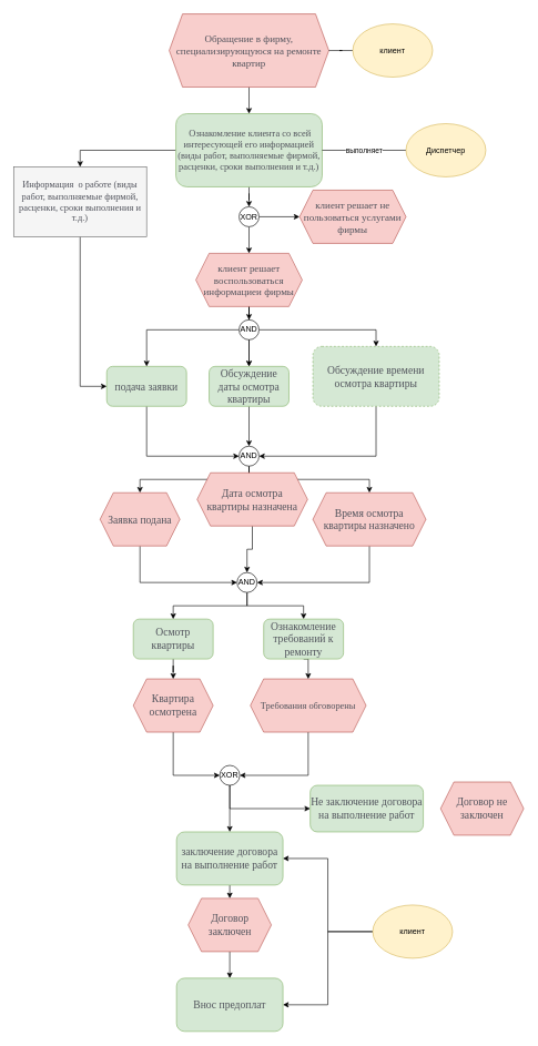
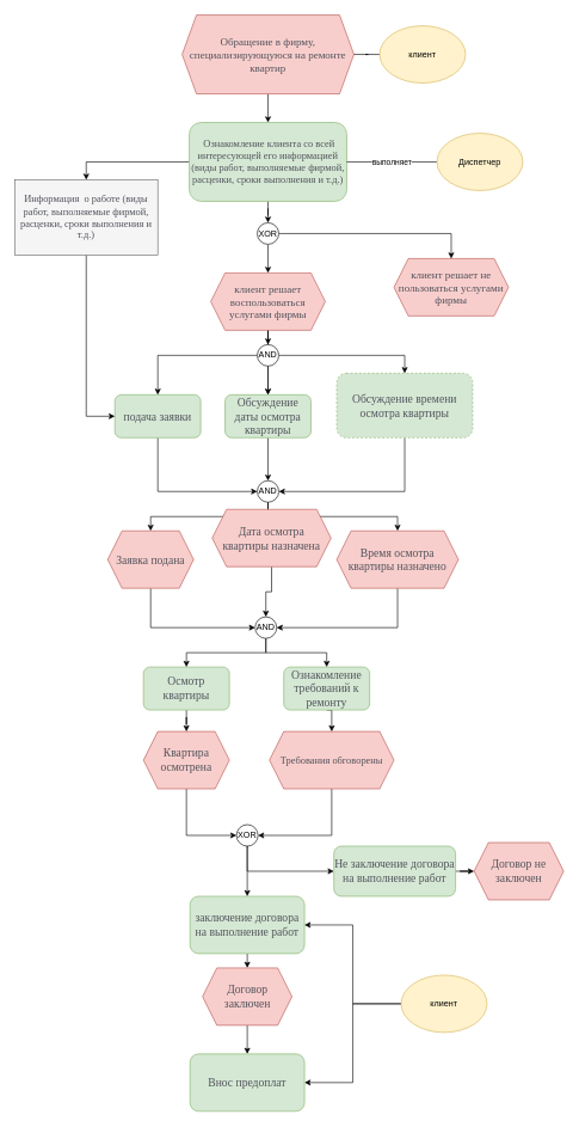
- <mxCell id="17" value="&lt;div style=&quot;caret-color: rgb(0, 0, 0); color: rgb(0, 0, 0); font-style: normal; font-variant-caps: normal; font-weight: 400; letter-spacing: normal; text-indent: 0px; text-transform: none; white-space: normal; word-spacing: 0px; -webkit-text-stroke-width: 0px; text-decoration: none;&quot; title=&quot;Page 2&quot; class=&quot;page&quot;&gt;&lt;div style=&quot;&quot; class=&quot;section&quot;&gt;&lt;div class=&quot;layoutArea&quot;&gt;&lt;div class=&quot;column&quot;&gt;&lt;p&gt;&lt;span style=&quot;font-family: ArialMT; color: rgb(80, 82, 91);&quot;&gt;&lt;font style=&quot;font-size: 15px;&quot;&gt;клиент решает не пользоваться услугами фирмы&lt;/font&gt;&lt;/span&gt;&lt;/p&gt;&lt;/div&gt;&lt;/div&gt;&lt;/div&gt;&lt;/div&gt;" style="shape=hexagon;perimeter=hexagonPerimeter2;whiteSpace=wrap;html=1;fixedSize=1;align=center;fillColor=#f8cecc;strokeColor=#b85450;labelBackgroundColor=none;" vertex="1" parent="1"><mxGeometry x="450" y="285" width="160" height="80" as="geometry" /></mxCell>
+ <mxCell id="17" value="&lt;div style=&quot;caret-color: rgb(0, 0, 0); color: rgb(0, 0, 0); font-style: normal; font-variant-caps: normal; font-weight: 400; letter-spacing: normal; text-indent: 0px; text-transform: none; white-space: normal; word-spacing: 0px; -webkit-text-stroke-width: 0px; text-decoration: none;&quot; title=&quot;Page 2&quot; class=&quot;page&quot;&gt;&lt;div style=&quot;&quot; class=&quot;section&quot;&gt;&lt;div class=&quot;layoutArea&quot;&gt;&lt;div class=&quot;column&quot;&gt;&lt;p&gt;&lt;span style=&quot;font-family: ArialMT; color: rgb(80, 82, 91);&quot;&gt;&lt;font style=&quot;font-size: 15px;&quot;&gt;клиент решает не пользоваться услугами фирмы&lt;/font&gt;&lt;/span&gt;&lt;/p&gt;&lt;/div&gt;&lt;/div&gt;&lt;/div&gt;&lt;/div&gt;" style="shape=hexagon;perimeter=hexagonPerimeter2;whiteSpace=wrap;html=1;fixedSize=1;align=center;fillColor=#f8cecc;strokeColor=#b85450;labelBackgroundColor=none;" vertex="1" parent="1"><mxGeometry x="550" y="360" width="160" height="80" as="geometry" /></mxCell>
- <mxCell id="16" value="&lt;div style=&quot;caret-color: rgb(0, 0, 0); color: rgb(0, 0, 0); font-style: normal; font-variant-caps: normal; font-weight: 400; letter-spacing: normal; text-indent: 0px; text-transform: none; white-space: normal; word-spacing: 0px; -webkit-text-stroke-width: 0px; text-decoration: none;&quot; title=&quot;Page 2&quot; class=&quot;page&quot;&gt;&lt;div style=&quot;&quot; class=&quot;section&quot;&gt;&lt;div class=&quot;layoutArea&quot;&gt;&lt;div class=&quot;column&quot;&gt;&lt;p&gt;&lt;span style=&quot;font-family: ArialMT; color: rgb(80, 82, 91);&quot;&gt;&lt;font style=&quot;font-size: 15px;&quot;&gt;клиент решает воспользоваться информациеи фирмы&lt;/font&gt;&lt;/span&gt;&lt;/p&gt;&lt;/div&gt;&lt;/div&gt;&lt;/div&gt;&lt;/div&gt;" style="shape=hexagon;perimeter=hexagonPerimeter2;whiteSpace=wrap;html=1;fixedSize=1;align=center;fillColor=#f8cecc;strokeColor=#b85450;labelBackgroundColor=none;" vertex="1" parent="1"><mxGeometry x="294" y="380" width="160" height="80" as="geometry" /></mxCell>
+ <mxCell id="16" value="&lt;div style=&quot;caret-color: rgb(0, 0, 0); color: rgb(0, 0, 0); font-style: normal; font-variant-caps: normal; font-weight: 400; letter-spacing: normal; text-indent: 0px; text-transform: none; white-space: normal; word-spacing: 0px; -webkit-text-stroke-width: 0px; text-decoration: none;&quot; title=&quot;Page 2&quot; class=&quot;page&quot;&gt;&lt;div style=&quot;&quot; class=&quot;section&quot;&gt;&lt;div class=&quot;layoutArea&quot;&gt;&lt;div class=&quot;column&quot;&gt;&lt;p&gt;&lt;span style=&quot;font-family: ArialMT; color: rgb(80, 82, 91);&quot;&gt;&lt;font style=&quot;font-size: 15px;&quot;&gt;клиент решает воспользоваться услугами фирмы&lt;/font&gt;&lt;/span&gt;&lt;/p&gt;&lt;/div&gt;&lt;/div&gt;&lt;/div&gt;&lt;/div&gt;" style="shape=hexagon;perimeter=hexagonPerimeter2;whiteSpace=wrap;html=1;fixedSize=1;align=center;fillColor=#f8cecc;strokeColor=#b85450;labelBackgroundColor=none;" vertex="1" parent="1"><mxGeometry x="294" y="380" width="160" height="80" as="geometry" /></mxCell>
+ <mxCell id="40" value="" style="edgeStyle=orthogonalEdgeStyle;rounded=0;orthogonalLoop=1;jettySize=auto;html=1;" edge="1" parent="1" source="41" target="64"><mxGeometry relative="1" as="geometry" /></mxCell>
